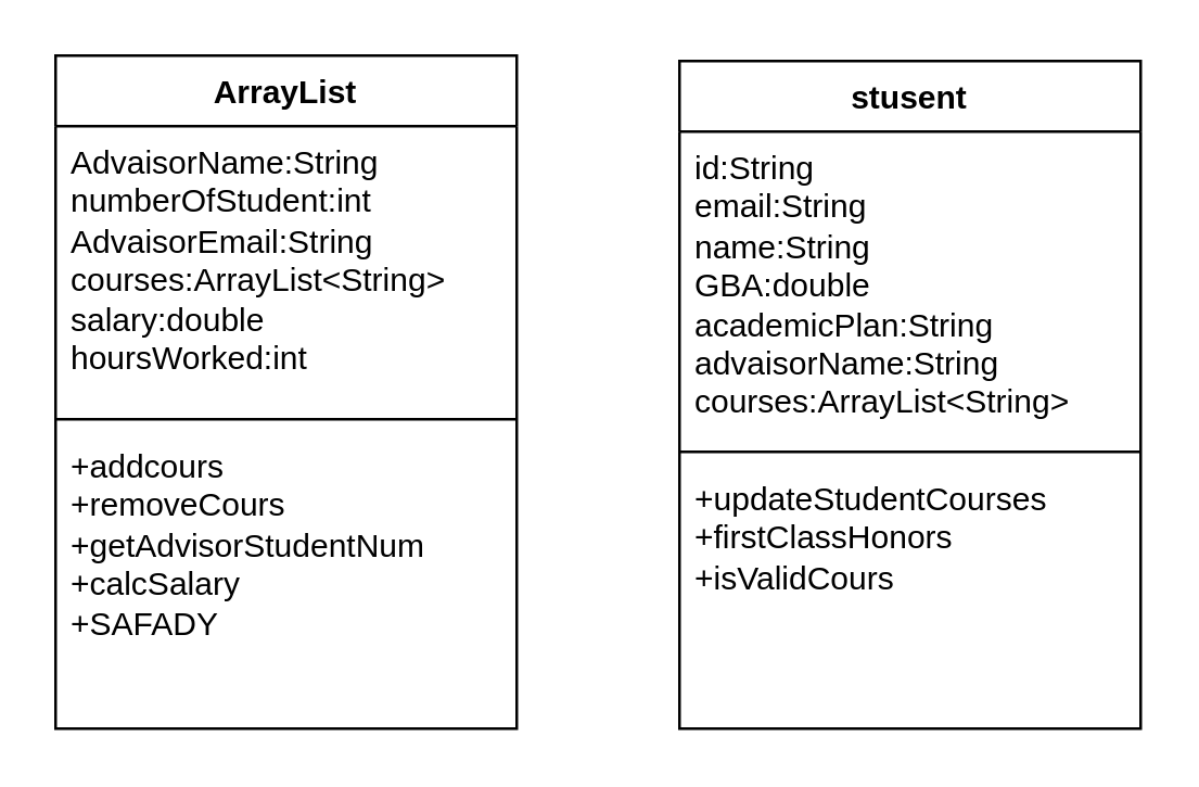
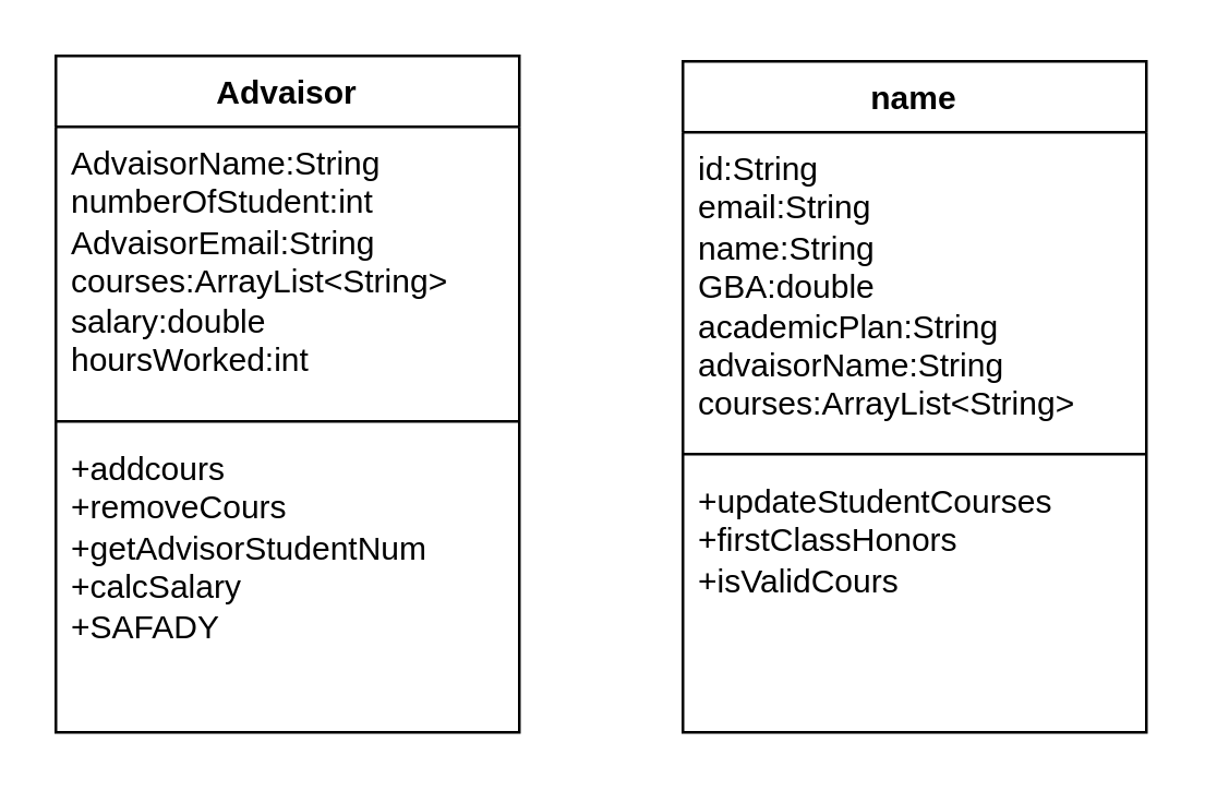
- <mxCell id="2" value="ArrayList" style="swimlane;fontStyle=1;align=center;verticalAlign=top;childLayout=stackLayout;horizontal=1;startSize=26;horizontalStack=0;resizeParent=1;resizeParentMax=0;resizeLast=0;collapsible=1;marginBottom=0;whiteSpace=wrap;html=1;" vertex="1" parent="1"><mxGeometry x="20" y="20" width="170" height="248" as="geometry" /></mxCell>
+ <mxCell id="2" value="Advaisor" style="swimlane;fontStyle=1;align=center;verticalAlign=top;childLayout=stackLayout;horizontal=1;startSize=26;horizontalStack=0;resizeParent=1;resizeParentMax=0;resizeLast=0;collapsible=1;marginBottom=0;whiteSpace=wrap;html=1;" vertex="1" parent="1"><mxGeometry x="20" y="20" width="170" height="248" as="geometry" /></mxCell>
- <mxCell id="6" value="stusent" style="swimlane;fontStyle=1;align=center;verticalAlign=top;childLayout=stackLayout;horizontal=1;startSize=26;horizontalStack=0;resizeParent=1;resizeParentMax=0;resizeLast=0;collapsible=1;marginBottom=0;whiteSpace=wrap;html=1;" vertex="1" parent="1"><mxGeometry x="250" y="22" width="170" height="246" as="geometry" /></mxCell>
+ <mxCell id="6" value="name" style="swimlane;fontStyle=1;align=center;verticalAlign=top;childLayout=stackLayout;horizontal=1;startSize=26;horizontalStack=0;resizeParent=1;resizeParentMax=0;resizeLast=0;collapsible=1;marginBottom=0;whiteSpace=wrap;html=1;" vertex="1" parent="1"><mxGeometry x="250" y="22" width="170" height="246" as="geometry" /></mxCell>
